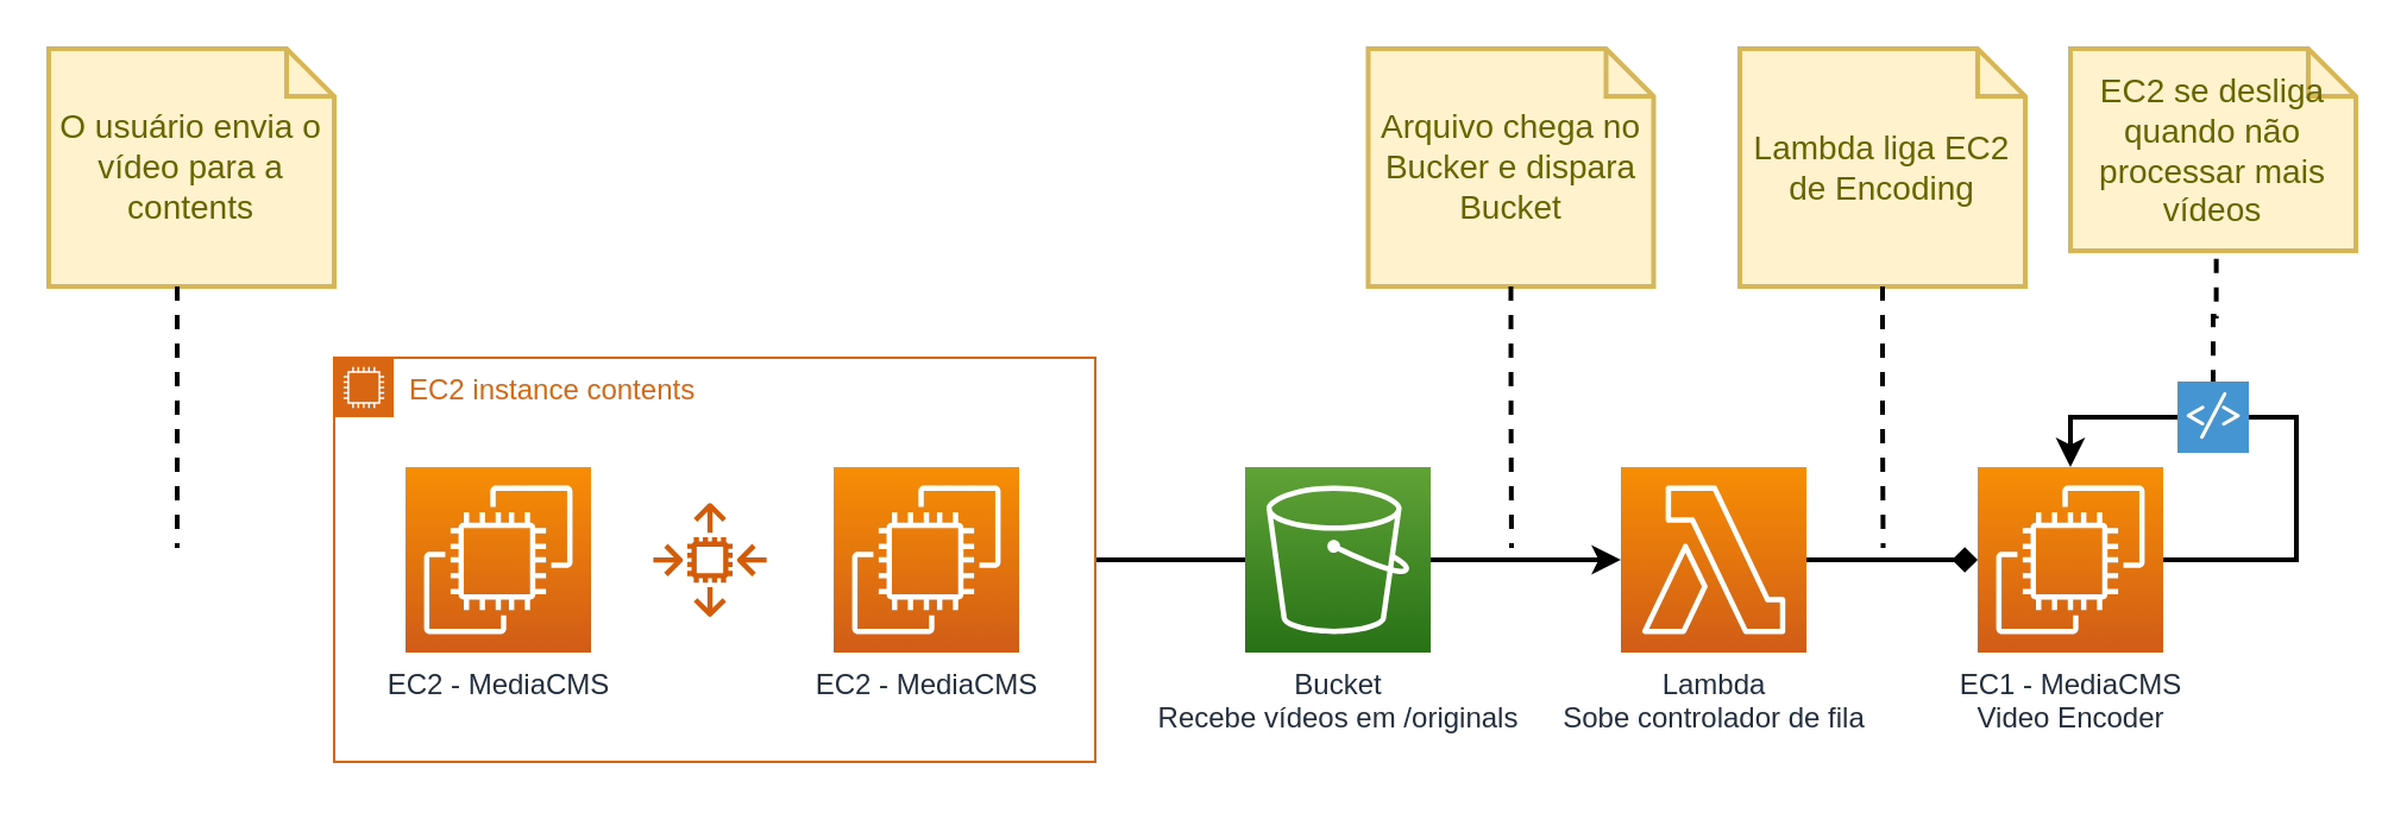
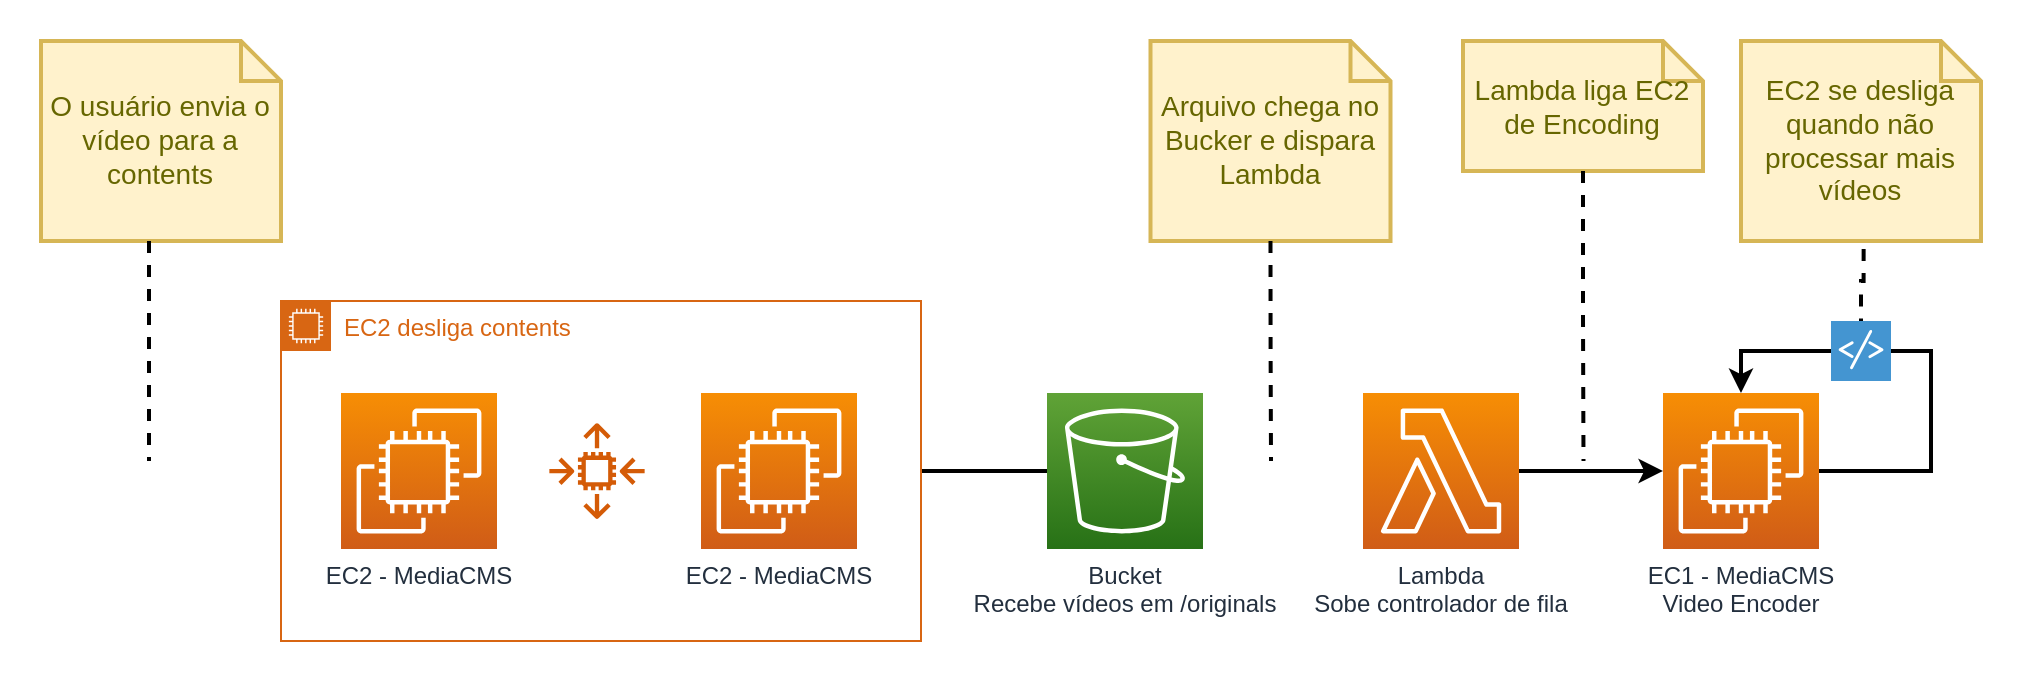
- <mxCell id="19" value="EC2 se desliga quando não processar mais vídeos" style="shape=note;strokeWidth=2;fontSize=14;size=20;whiteSpace=wrap;html=1;fillColor=#fff2cc;strokeColor=#d6b656;fontColor=#666600;" vertex="1" parent="1"><mxGeometry x="870" y="20" width="120" height="85" as="geometry" /></mxCell>
+ <mxCell id="19" value="EC2 se desliga quando não processar mais vídeos" style="shape=note;strokeWidth=2;fontSize=14;size=20;whiteSpace=wrap;html=1;fillColor=#fff2cc;strokeColor=#d6b656;fontColor=#666600;" vertex="1" parent="1"><mxGeometry x="870" y="20" width="120" height="100" as="geometry" /></mxCell>
- <mxCell id="11" value="Arquivo chega no Bucker e dispara Bucket" style="shape=note;strokeWidth=2;fontSize=14;size=20;whiteSpace=wrap;html=1;fillColor=#fff2cc;strokeColor=#d6b656;fontColor=#666600;" vertex="1" parent="1"><mxGeometry x="574.75" y="20" width="120" height="100" as="geometry" /></mxCell>
+ <mxCell id="11" value="Arquivo chega no Bucker e dispara Lambda" style="shape=note;strokeWidth=2;fontSize=14;size=20;whiteSpace=wrap;html=1;fillColor=#fff2cc;strokeColor=#d6b656;fontColor=#666600;" vertex="1" parent="1"><mxGeometry x="574.75" y="20" width="120" height="100" as="geometry" /></mxCell>
- <mxCell id="16" value="Lambda liga EC2 de Encoding" style="shape=note;strokeWidth=2;fontSize=14;size=20;whiteSpace=wrap;html=1;fillColor=#fff2cc;strokeColor=#d6b656;fontColor=#666600;" vertex="1" parent="1"><mxGeometry x="731" y="20" width="120" height="100" as="geometry" /></mxCell>
+ <mxCell id="16" value="Lambda liga EC2 de Encoding" style="shape=note;strokeWidth=2;fontSize=14;size=20;whiteSpace=wrap;html=1;fillColor=#fff2cc;strokeColor=#d6b656;fontColor=#666600;" vertex="1" parent="1"><mxGeometry x="731" y="20" width="120" height="65" as="geometry" /></mxCell>
- <mxCell id="6" value="EC2 instance contents" style="points=[[0,0],[0.25,0],[0.5,0],[0.75,0],[1,0],[1,0.25],[1,0.5],[1,0.75],[1,1],[0.75,1],[0.5,1],[0.25,1],[0,1],[0,0.75],[0,0.5],[0,0.25]];outlineConnect=0;gradientColor=none;html=1;whiteSpace=wrap;fontSize=12;fontStyle=0;container=1;pointerEvents=0;collapsible=0;recursiveResize=0;shape=mxgraph.aws4.group;grIcon=mxgraph.aws4.group_ec2_instance_contents;strokeColor=#D86613;fillColor=none;verticalAlign=top;align=left;spacingLeft=30;fontColor=#D86613;dashed=0;" vertex="1" parent="1"><mxGeometry x="140" y="150" width="320" height="170" as="geometry" /></mxCell>
+ <mxCell id="6" value="EC2 desliga contents" style="points=[[0,0],[0.25,0],[0.5,0],[0.75,0],[1,0],[1,0.25],[1,0.5],[1,0.75],[1,1],[0.75,1],[0.5,1],[0.25,1],[0,1],[0,0.75],[0,0.5],[0,0.25]];outlineConnect=0;gradientColor=none;html=1;whiteSpace=wrap;fontSize=12;fontStyle=0;container=1;pointerEvents=0;collapsible=0;recursiveResize=0;shape=mxgraph.aws4.group;grIcon=mxgraph.aws4.group_ec2_instance_contents;strokeColor=#D86613;fillColor=none;verticalAlign=top;align=left;spacingLeft=30;fontColor=#D86613;dashed=0;" vertex="1" parent="1"><mxGeometry x="140" y="150" width="320" height="170" as="geometry" /></mxCell>
- <mxCell id="9" style="edgeStyle=orthogonalEdgeStyle;rounded=0;orthogonalLoop=1;jettySize=auto;html=1;entryX=0;entryY=0.5;entryDx=0;entryDy=0;entryPerimeter=0;strokeWidth=2;" edge="1" parent="1" source="10" target="13"><mxGeometry relative="1" as="geometry" /></mxCell>
- <mxCell id="12" style="edgeStyle=orthogonalEdgeStyle;rounded=0;orthogonalLoop=1;jettySize=auto;html=1;strokeWidth=2;endArrow=diamond;" edge="1" parent="1" source="13" target="15"><mxGeometry relative="1" as="geometry" /></mxCell>
+ <mxCell id="12" style="edgeStyle=orthogonalEdgeStyle;rounded=0;orthogonalLoop=1;jettySize=auto;html=1;strokeWidth=2;" edge="1" parent="1" source="13" target="15"><mxGeometry relative="1" as="geometry" /></mxCell>
